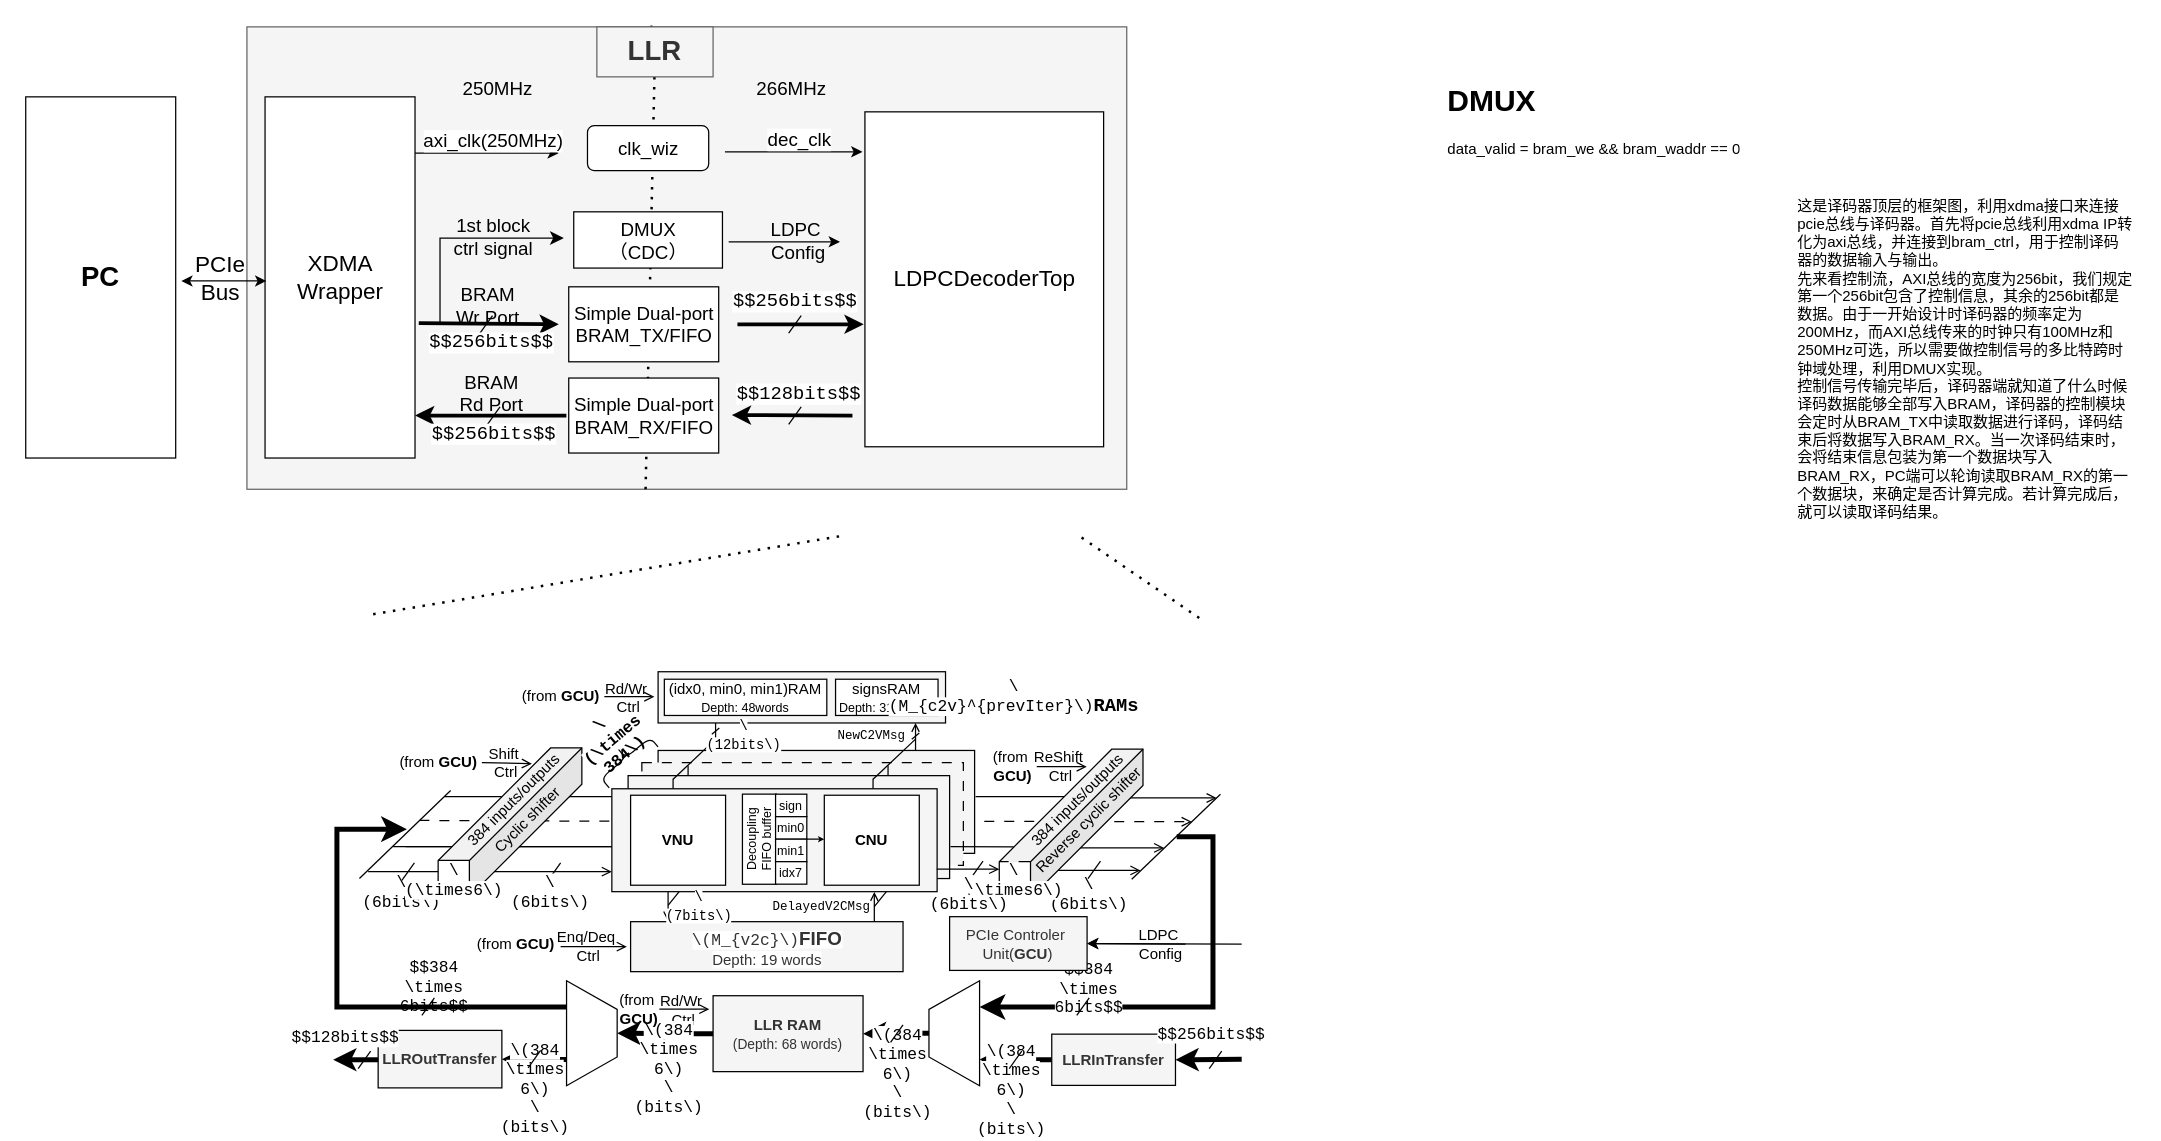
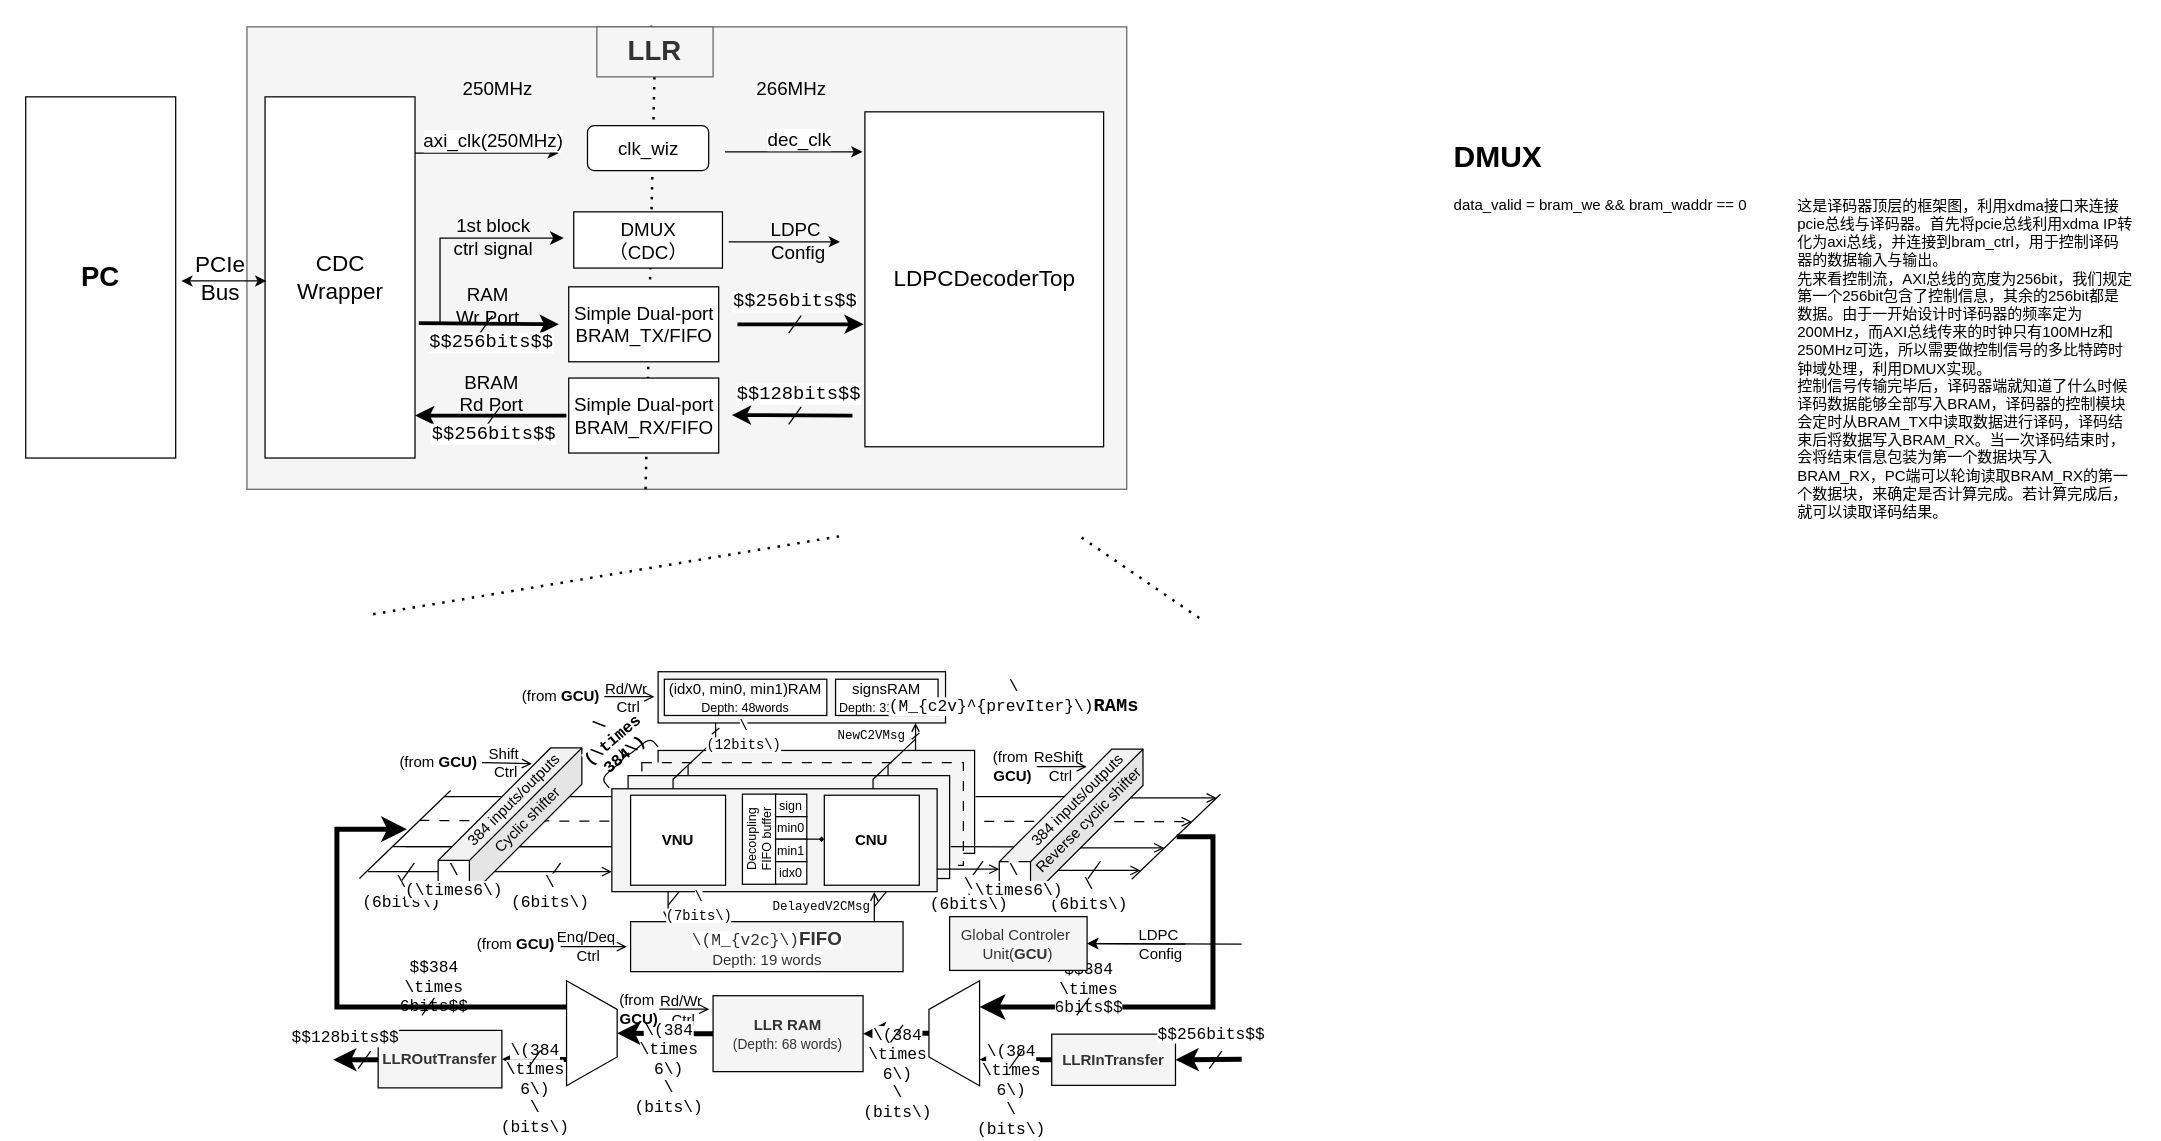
- <mxCell id="25" value="&lt;h1 style=&quot;margin-top: 0px;&quot;&gt;DMUX&lt;/h1&gt;&lt;p&gt;data_valid = bram_we &amp;amp;&amp;amp; bram_waddr == 0&lt;/p&gt;" style="text;html=1;whiteSpace=wrap;overflow=hidden;rounded=0;" vertex="1" parent="1"><mxGeometry x="1156" y="60" width="266" height="120" as="geometry" /></mxCell>
+ <mxCell id="25" value="&lt;h1 style=&quot;margin-top: 0px;&quot;&gt;DMUX&lt;/h1&gt;&lt;p&gt;data_valid = bram_we &amp;amp;&amp;amp; bram_waddr == 0&lt;/p&gt;" style="text;html=1;whiteSpace=wrap;overflow=hidden;rounded=0;" vertex="1" parent="1"><mxGeometry x="1161" y="105" width="266" height="120" as="geometry" /></mxCell>
- <mxCell id="31" value="XDMA&lt;div&gt;Wrapper&lt;/div&gt;" style="rounded=0;whiteSpace=wrap;html=1;fontSize=18;" vertex="1" parent="1"><mxGeometry x="211.5" y="77" width="120" height="289" as="geometry" /></mxCell>
+ <mxCell id="31" value="CDC&lt;div&gt;Wrapper&lt;/div&gt;" style="rounded=0;whiteSpace=wrap;html=1;fontSize=18;" vertex="1" parent="1"><mxGeometry x="211.5" y="77" width="120" height="289" as="geometry" /></mxCell>
- <mxCell id="5" value="BRAM Wr&amp;nbsp;&lt;span style=&quot;background-color: transparent; color: light-dark(rgb(0, 0, 0), rgb(255, 255, 255));&quot;&gt;Port&lt;/span&gt;" style="text;html=1;align=center;verticalAlign=middle;whiteSpace=wrap;rounded=0;fontSize=15;" vertex="1" parent="1"><mxGeometry x="359.5" y="229" width="60" height="30" as="geometry" /></mxCell>
+ <mxCell id="5" value="RAM Wr&amp;nbsp;&lt;span style=&quot;background-color: transparent; color: light-dark(rgb(0, 0, 0), rgb(255, 255, 255));&quot;&gt;Port&lt;/span&gt;" style="text;html=1;align=center;verticalAlign=middle;whiteSpace=wrap;rounded=0;fontSize=15;" vertex="1" parent="1"><mxGeometry x="359.5" y="229" width="60" height="30" as="geometry" /></mxCell>
- <mxCell id="109" style="edgeStyle=orthogonalEdgeStyle;rounded=0;orthogonalLoop=1;jettySize=auto;html=1;exitX=1;exitY=0;exitDx=0;exitDy=0;entryX=0;entryY=0.5;entryDx=0;entryDy=0;endSize=2;" edge="1" parent="1" source="110" target="105"><mxGeometry relative="1" as="geometry" /></mxCell>
+ <mxCell id="109" style="edgeStyle=orthogonalEdgeStyle;rounded=0;orthogonalLoop=1;jettySize=auto;html=1;exitX=1;exitY=0;exitDx=0;exitDy=0;entryX=0;entryY=0.5;entryDx=0;entryDy=0;endSize=2;endArrow=diamond;" edge="1" parent="1" source="110" target="105"><mxGeometry relative="1" as="geometry" /></mxCell>
- <mxCell id="111" value="idx7" style="rounded=0;whiteSpace=wrap;html=1;fontSize=10;" vertex="1" parent="1"><mxGeometry x="620" y="688.99" width="25" height="18" as="geometry" /></mxCell>
+ <mxCell id="111" value="idx0" style="rounded=0;whiteSpace=wrap;html=1;fontSize=10;" vertex="1" parent="1"><mxGeometry x="620" y="688.99" width="25" height="18" as="geometry" /></mxCell>
- <mxCell id="122" value="PCIe&amp;nbsp;&lt;span style=&quot;background-color: transparent; color: light-dark(rgb(51, 51, 51), rgb(193, 193, 193));&quot;&gt;Controler&amp;nbsp;&lt;/span&gt;&lt;div&gt;&lt;span style=&quot;background-color: transparent; color: light-dark(rgb(51, 51, 51), rgb(193, 193, 193));&quot;&gt;Unit&lt;/span&gt;&lt;span style=&quot;background-color: transparent; color: light-dark(rgb(51, 51, 51), rgb(193, 193, 193));&quot;&gt;(&lt;/span&gt;&lt;b style=&quot;background-color: transparent; color: light-dark(rgb(51, 51, 51), rgb(193, 193, 193));&quot;&gt;GCU&lt;/b&gt;&lt;span style=&quot;background-color: transparent; color: light-dark(rgb(51, 51, 51), rgb(193, 193, 193));&quot;&gt;)&lt;/span&gt;&lt;/div&gt;" style="rounded=0;whiteSpace=wrap;html=1;fillColor=#f5f5f5;fontColor=#333333;strokeColor=#000000;" vertex="1" parent="1"><mxGeometry x="759.27" y="733" width="110" height="43" as="geometry" /></mxCell>
+ <mxCell id="122" value="Global&amp;nbsp;&lt;span style=&quot;background-color: transparent; color: light-dark(rgb(51, 51, 51), rgb(193, 193, 193));&quot;&gt;Controler&amp;nbsp;&lt;/span&gt;&lt;div&gt;&lt;span style=&quot;background-color: transparent; color: light-dark(rgb(51, 51, 51), rgb(193, 193, 193));&quot;&gt;Unit&lt;/span&gt;&lt;span style=&quot;background-color: transparent; color: light-dark(rgb(51, 51, 51), rgb(193, 193, 193));&quot;&gt;(&lt;/span&gt;&lt;b style=&quot;background-color: transparent; color: light-dark(rgb(51, 51, 51), rgb(193, 193, 193));&quot;&gt;GCU&lt;/b&gt;&lt;span style=&quot;background-color: transparent; color: light-dark(rgb(51, 51, 51), rgb(193, 193, 193));&quot;&gt;)&lt;/span&gt;&lt;/div&gt;" style="rounded=0;whiteSpace=wrap;html=1;fillColor=#f5f5f5;fontColor=#333333;strokeColor=#000000;" vertex="1" parent="1"><mxGeometry x="759.27" y="733" width="110" height="43" as="geometry" /></mxCell>
